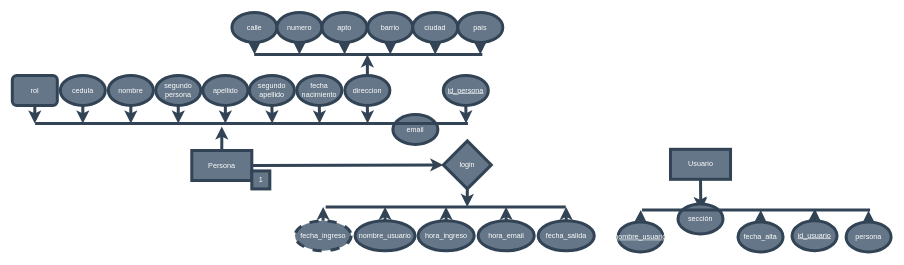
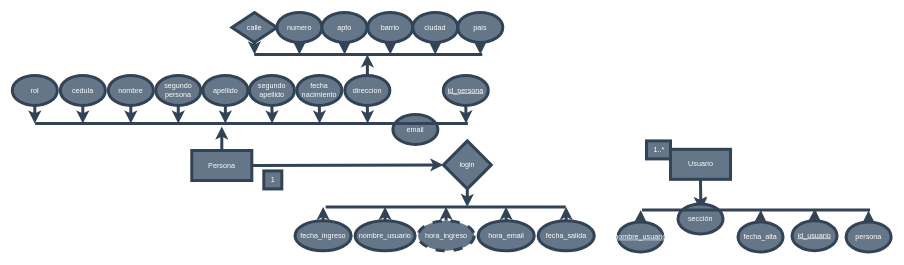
- <mxCell id="48" value="calle" style="ellipse;whiteSpace=wrap;html=1;fillColor=#647687;fontColor=#ffffff;strokeColor=#314354;strokeWidth=5;" parent="1" vertex="1"><mxGeometry x="385.88" y="20" width="75" height="50" as="geometry" /></mxCell>
+ <mxCell id="48" value="calle" style="rhombus;whiteSpace=wrap;html=1;fillColor=#647687;fontColor=#ffffff;strokeColor=#314354;strokeWidth=5;" parent="1" vertex="1"><mxGeometry x="385.88" y="20" width="75" height="50" as="geometry" /></mxCell>
- <mxCell id="31" value="rol" style="whiteSpace=wrap;html=1;fillColor=#647687;fontColor=#ffffff;strokeColor=#314354;strokeWidth=5;rounded=1;" parent="1" vertex="1"><mxGeometry x="20" y="125" width="75" height="50" as="geometry" /></mxCell>
+ <mxCell id="31" value="rol" style="ellipse;whiteSpace=wrap;html=1;fillColor=#647687;fontColor=#ffffff;strokeColor=#314354;strokeWidth=5;" parent="1" vertex="1"><mxGeometry x="20" y="125" width="75" height="50" as="geometry" /></mxCell>
+ <mxCell id="65" value="1..*" style="text;html=1;align=center;verticalAlign=middle;resizable=0;points=[];autosize=1;strokeColor=#314354;fillColor=#647687;fontColor=#ffffff;strokeWidth=5;" parent="1" vertex="1"><mxGeometry x="1076.5" y="234" width="40" height="30" as="geometry" /></mxCell>
- <mxCell id="64" value="1" style="text;html=1;align=center;verticalAlign=middle;resizable=0;points=[];autosize=1;strokeColor=#314354;fillColor=#647687;fontColor=#ffffff;strokeWidth=5;" parent="1" vertex="1"><mxGeometry x="419" y="284" width="30" height="30" as="geometry" /></mxCell>
+ <mxCell id="64" value="1" style="text;html=1;align=center;verticalAlign=middle;resizable=0;points=[];autosize=1;strokeColor=#314354;fillColor=#647687;fontColor=#ffffff;strokeWidth=5;" parent="1" vertex="1"><mxGeometry x="439" y="284" width="30" height="30" as="geometry" /></mxCell>
- <mxCell id="38" value="fecha_ingreso" style="ellipse;whiteSpace=wrap;html=1;fillColor=#647687;fontColor=#ffffff;strokeColor=#314354;strokeWidth=5;dashed=1;" parent="1" vertex="1"><mxGeometry x="491" y="367" width="93.5" height="50" as="geometry" /></mxCell>
+ <mxCell id="38" value="fecha_ingreso" style="ellipse;whiteSpace=wrap;html=1;fillColor=#647687;fontColor=#ffffff;strokeColor=#314354;strokeWidth=5;" parent="1" vertex="1"><mxGeometry x="491" y="367" width="93.5" height="50" as="geometry" /></mxCell>
- <mxCell id="41" value="hora_ingreso" style="ellipse;whiteSpace=wrap;html=1;fillColor=#647687;fontColor=#ffffff;strokeColor=#314354;strokeWidth=5;" parent="1" vertex="1"><mxGeometry x="696" y="367" width="93.5" height="50" as="geometry" /></mxCell>
+ <mxCell id="41" value="hora_ingreso" style="ellipse;whiteSpace=wrap;html=1;fillColor=#647687;fontColor=#ffffff;strokeColor=#314354;strokeWidth=5;dashed=1;" parent="1" vertex="1"><mxGeometry x="696" y="367" width="93.5" height="50" as="geometry" /></mxCell>
